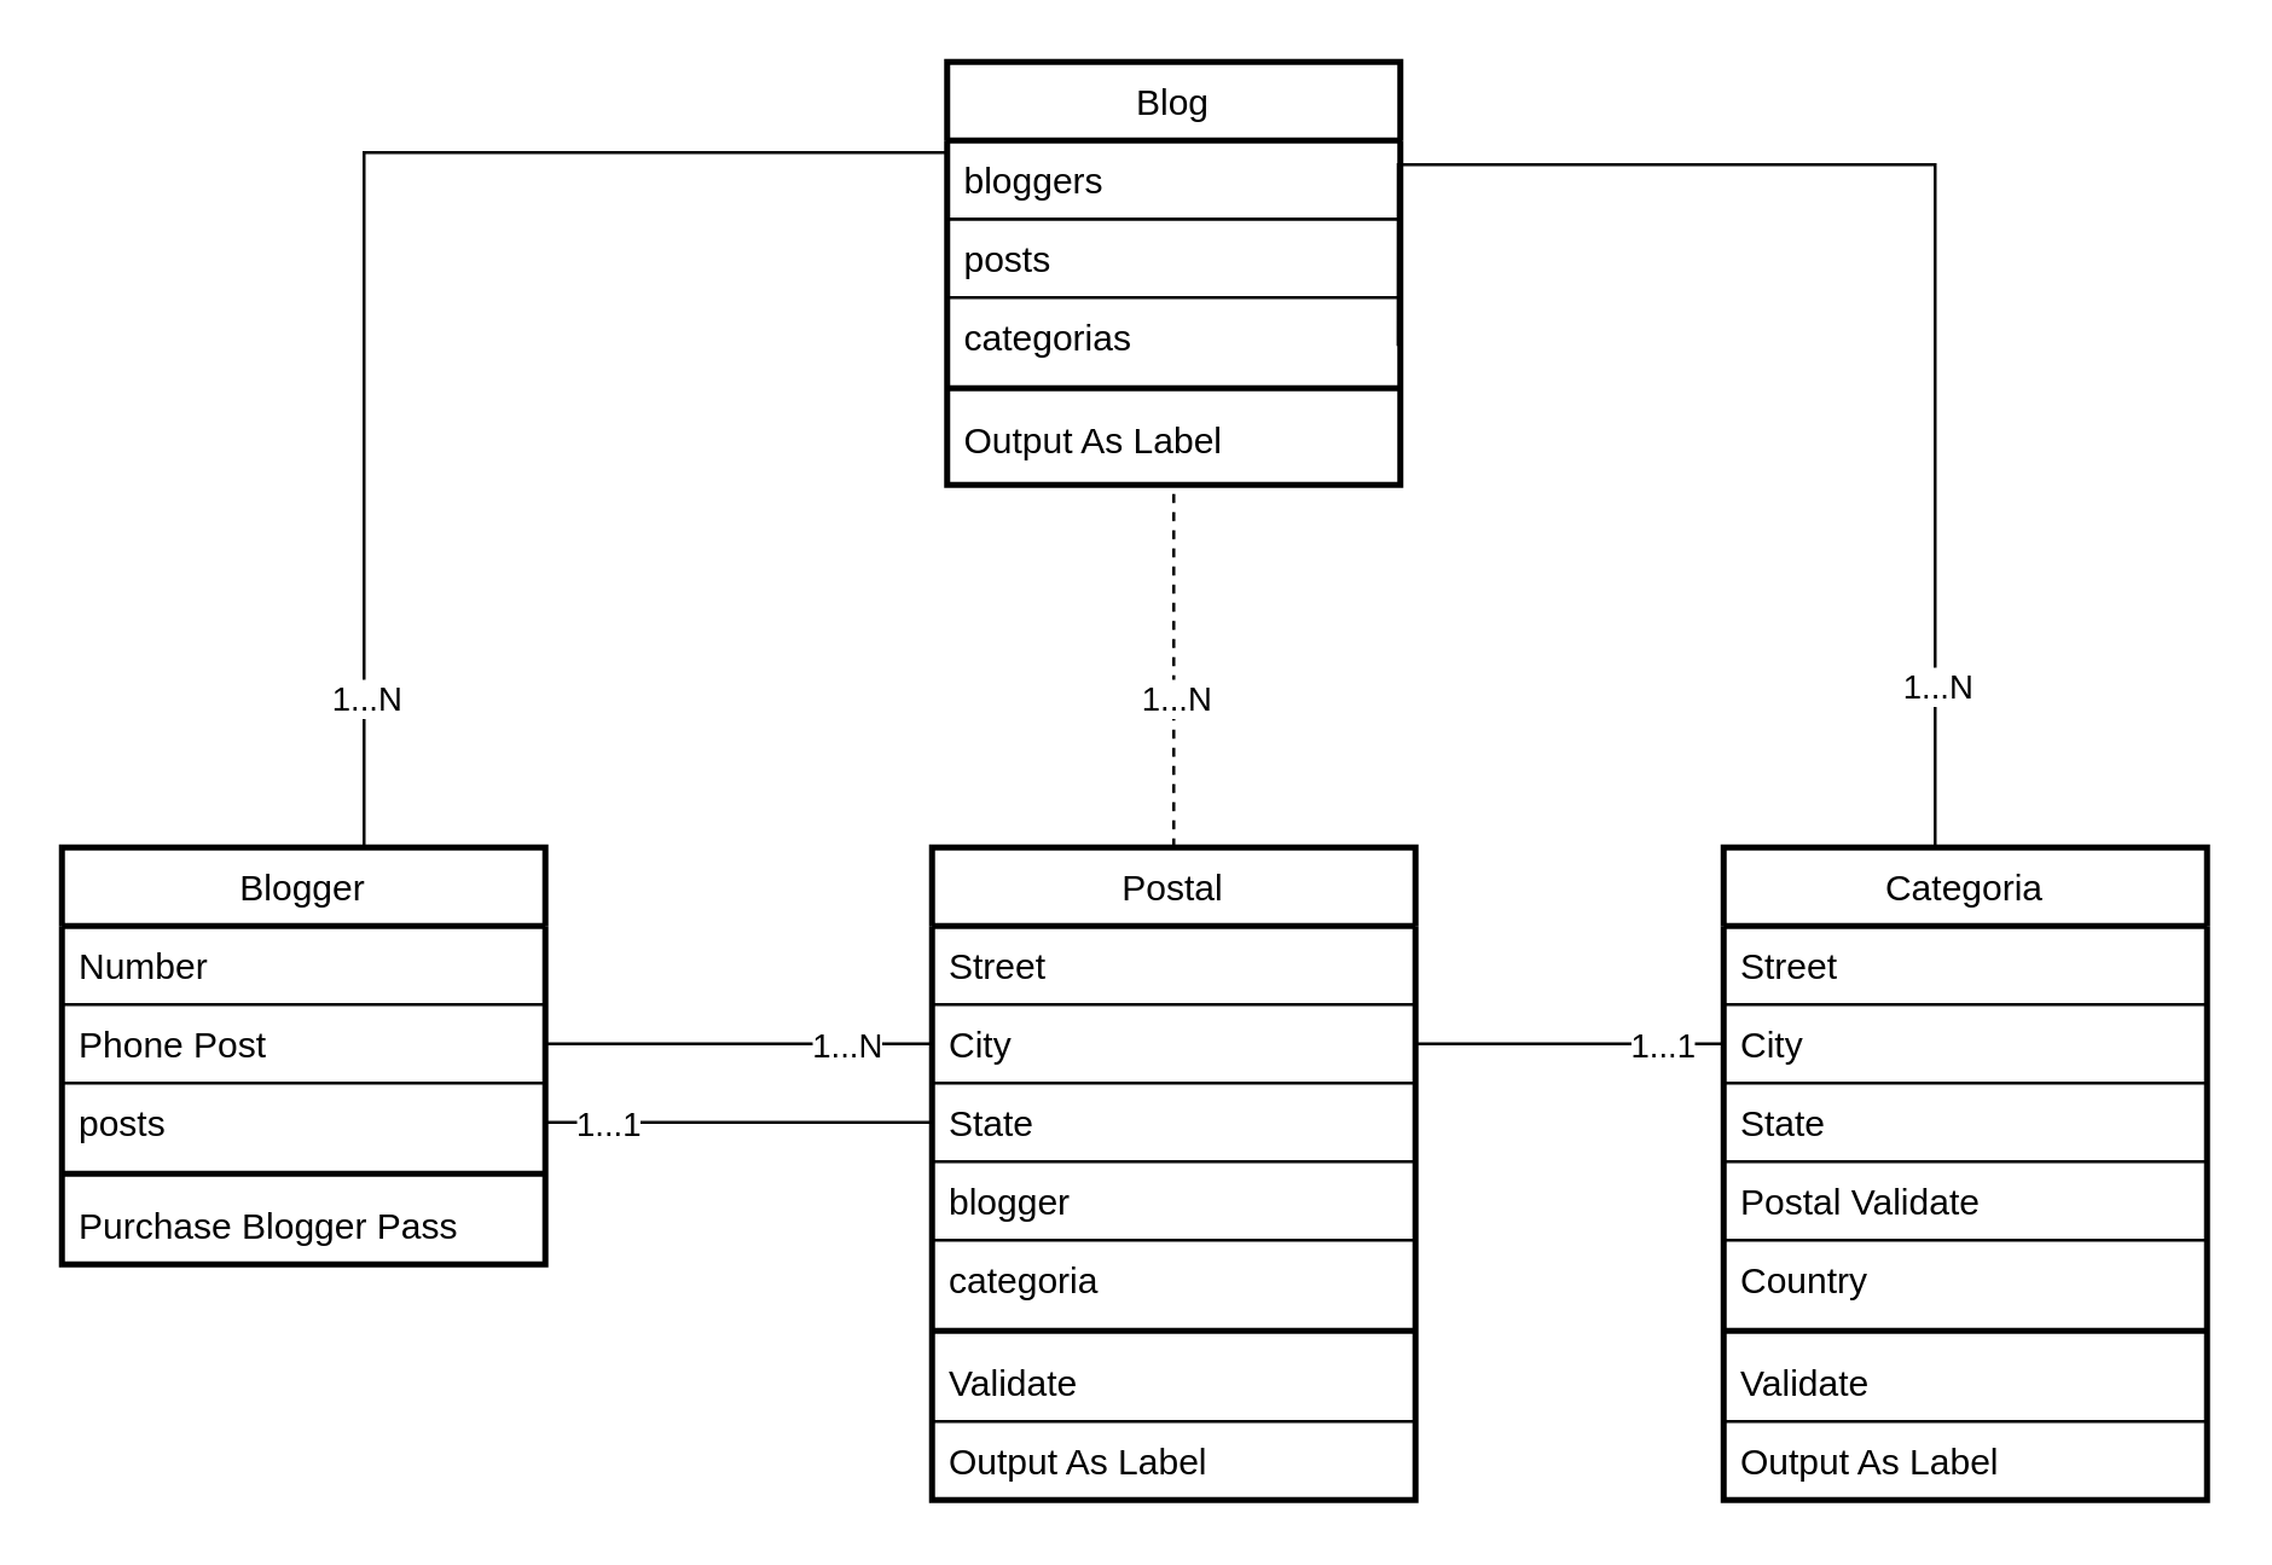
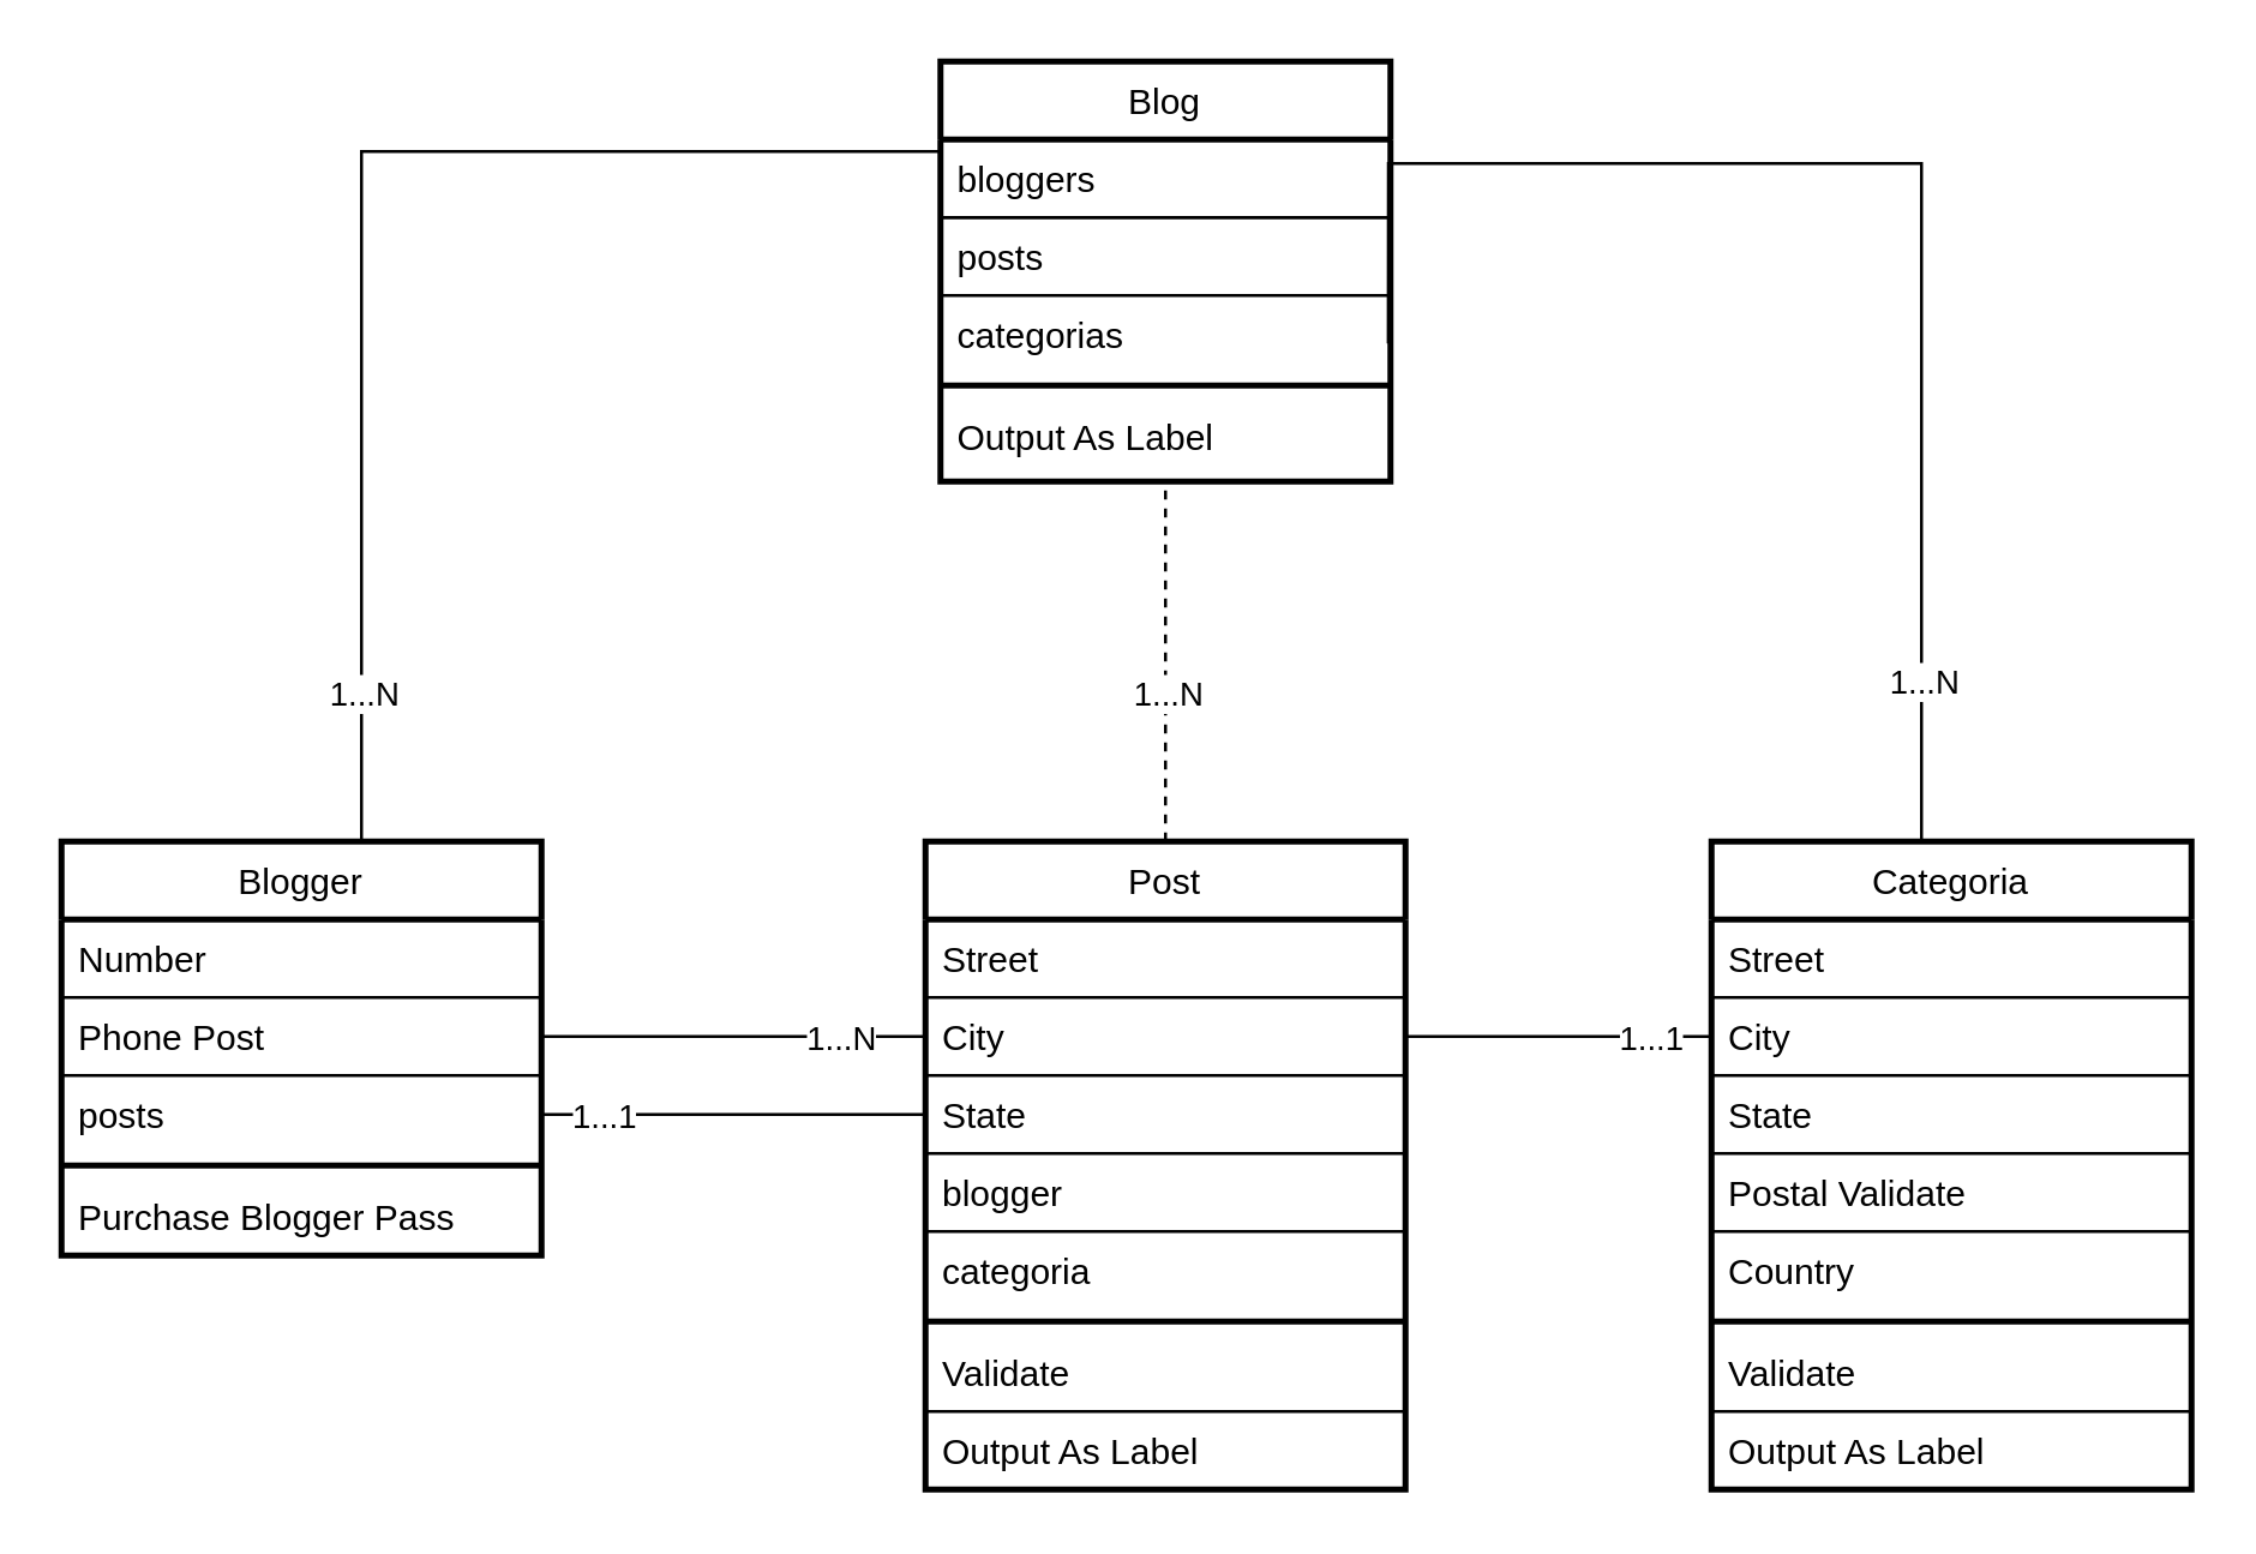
- <mxCell id="10" value="Postal" style="swimlane;fontStyle=0;align=center;verticalAlign=top;childLayout=stackLayout;horizontal=1;startSize=26;horizontalStack=0;resizeParent=1;resizeLast=0;collapsible=1;marginBottom=0;rounded=0;shadow=0;strokeWidth=2;" parent="1" vertex="1"><mxGeometry x="308" y="280" width="160" height="216" as="geometry"><mxRectangle x="550" y="140" width="160" height="26" as="alternateBounds" /></mxGeometry></mxCell>
+ <mxCell id="10" value="Post" style="swimlane;fontStyle=0;align=center;verticalAlign=top;childLayout=stackLayout;horizontal=1;startSize=26;horizontalStack=0;resizeParent=1;resizeLast=0;collapsible=1;marginBottom=0;rounded=0;shadow=0;strokeWidth=2;" parent="1" vertex="1"><mxGeometry x="308" y="280" width="160" height="216" as="geometry"><mxRectangle x="550" y="140" width="160" height="26" as="alternateBounds" /></mxGeometry></mxCell>
